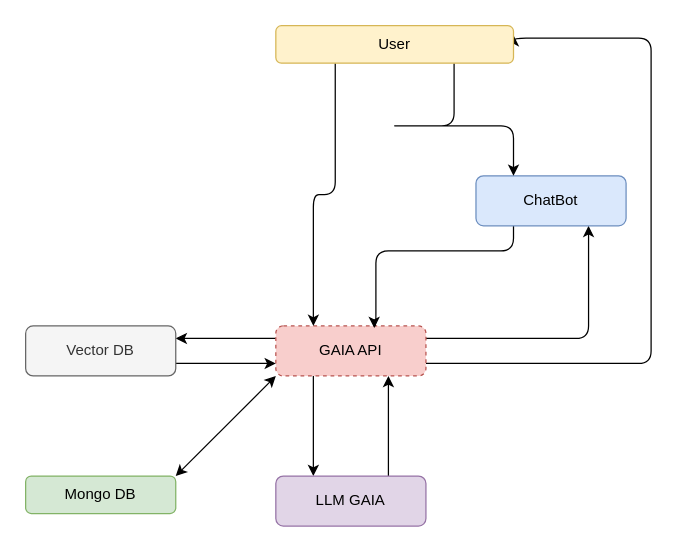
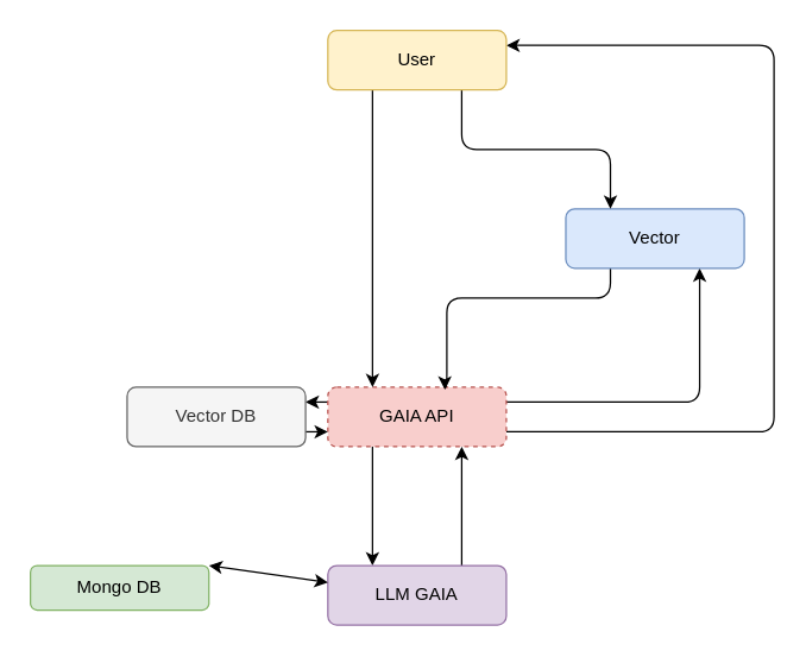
- <mxCell id="11" value="User" style="rounded=1;whiteSpace=wrap;html=1;fillColor=#fff2cc;strokeColor=#d6b656;fontColor=#000000;" parent="1" vertex="1"><mxGeometry x="220" y="20" width="190" height="30" as="geometry" /></mxCell>
+ <mxCell id="11" value="User" style="rounded=1;whiteSpace=wrap;html=1;fillColor=#fff2cc;strokeColor=#d6b656;fontColor=#000000;" parent="1" vertex="1"><mxGeometry x="220" y="20" width="120" height="40" as="geometry" /></mxCell>
- <mxCell id="8" value="ChatBot" style="rounded=1;whiteSpace=wrap;html=1;fillColor=#dae8fc;strokeColor=#6c8ebf;fontColor=#000000;" parent="1" vertex="1"><mxGeometry x="380" y="140" width="120" height="40" as="geometry" /></mxCell>
+ <mxCell id="8" value="Vector" style="rounded=1;whiteSpace=wrap;html=1;fillColor=#dae8fc;strokeColor=#6c8ebf;fontColor=#000000;" parent="1" vertex="1"><mxGeometry x="380" y="140" width="120" height="40" as="geometry" /></mxCell>
- <mxCell id="13" value="Vector DB" style="rounded=1;whiteSpace=wrap;html=1;fillColor=#f5f5f5;fontColor=#333333;strokeColor=#666666;" parent="1" vertex="1"><mxGeometry x="20" y="260" width="120" height="40" as="geometry" /></mxCell>
+ <mxCell id="13" value="Vector DB" style="rounded=1;whiteSpace=wrap;html=1;fillColor=#f5f5f5;fontColor=#333333;strokeColor=#666666;" parent="1" vertex="1"><mxGeometry x="85" y="260" width="120" height="40" as="geometry" /></mxCell>
- <mxCell id="16" style="rounded=1;orthogonalLoop=1;jettySize=auto;html=1;curved=0;startArrow=classic;startFill=1;entryX=0;entryY=1;entryDx=0;entryDy=0;exitX=1;exitY=0;exitDx=0;exitDy=0;" parent="1" source="17" target="6" edge="1"><mxGeometry relative="1" as="geometry" /></mxCell>
+ <mxCell id="16" style="rounded=1;orthogonalLoop=1;jettySize=auto;html=1;curved=0;startArrow=classic;startFill=1;exitX=1;exitY=0;exitDx=0;exitDy=0;" parent="1" source="17" target="15" edge="1"><mxGeometry relative="1" as="geometry" /></mxCell>
